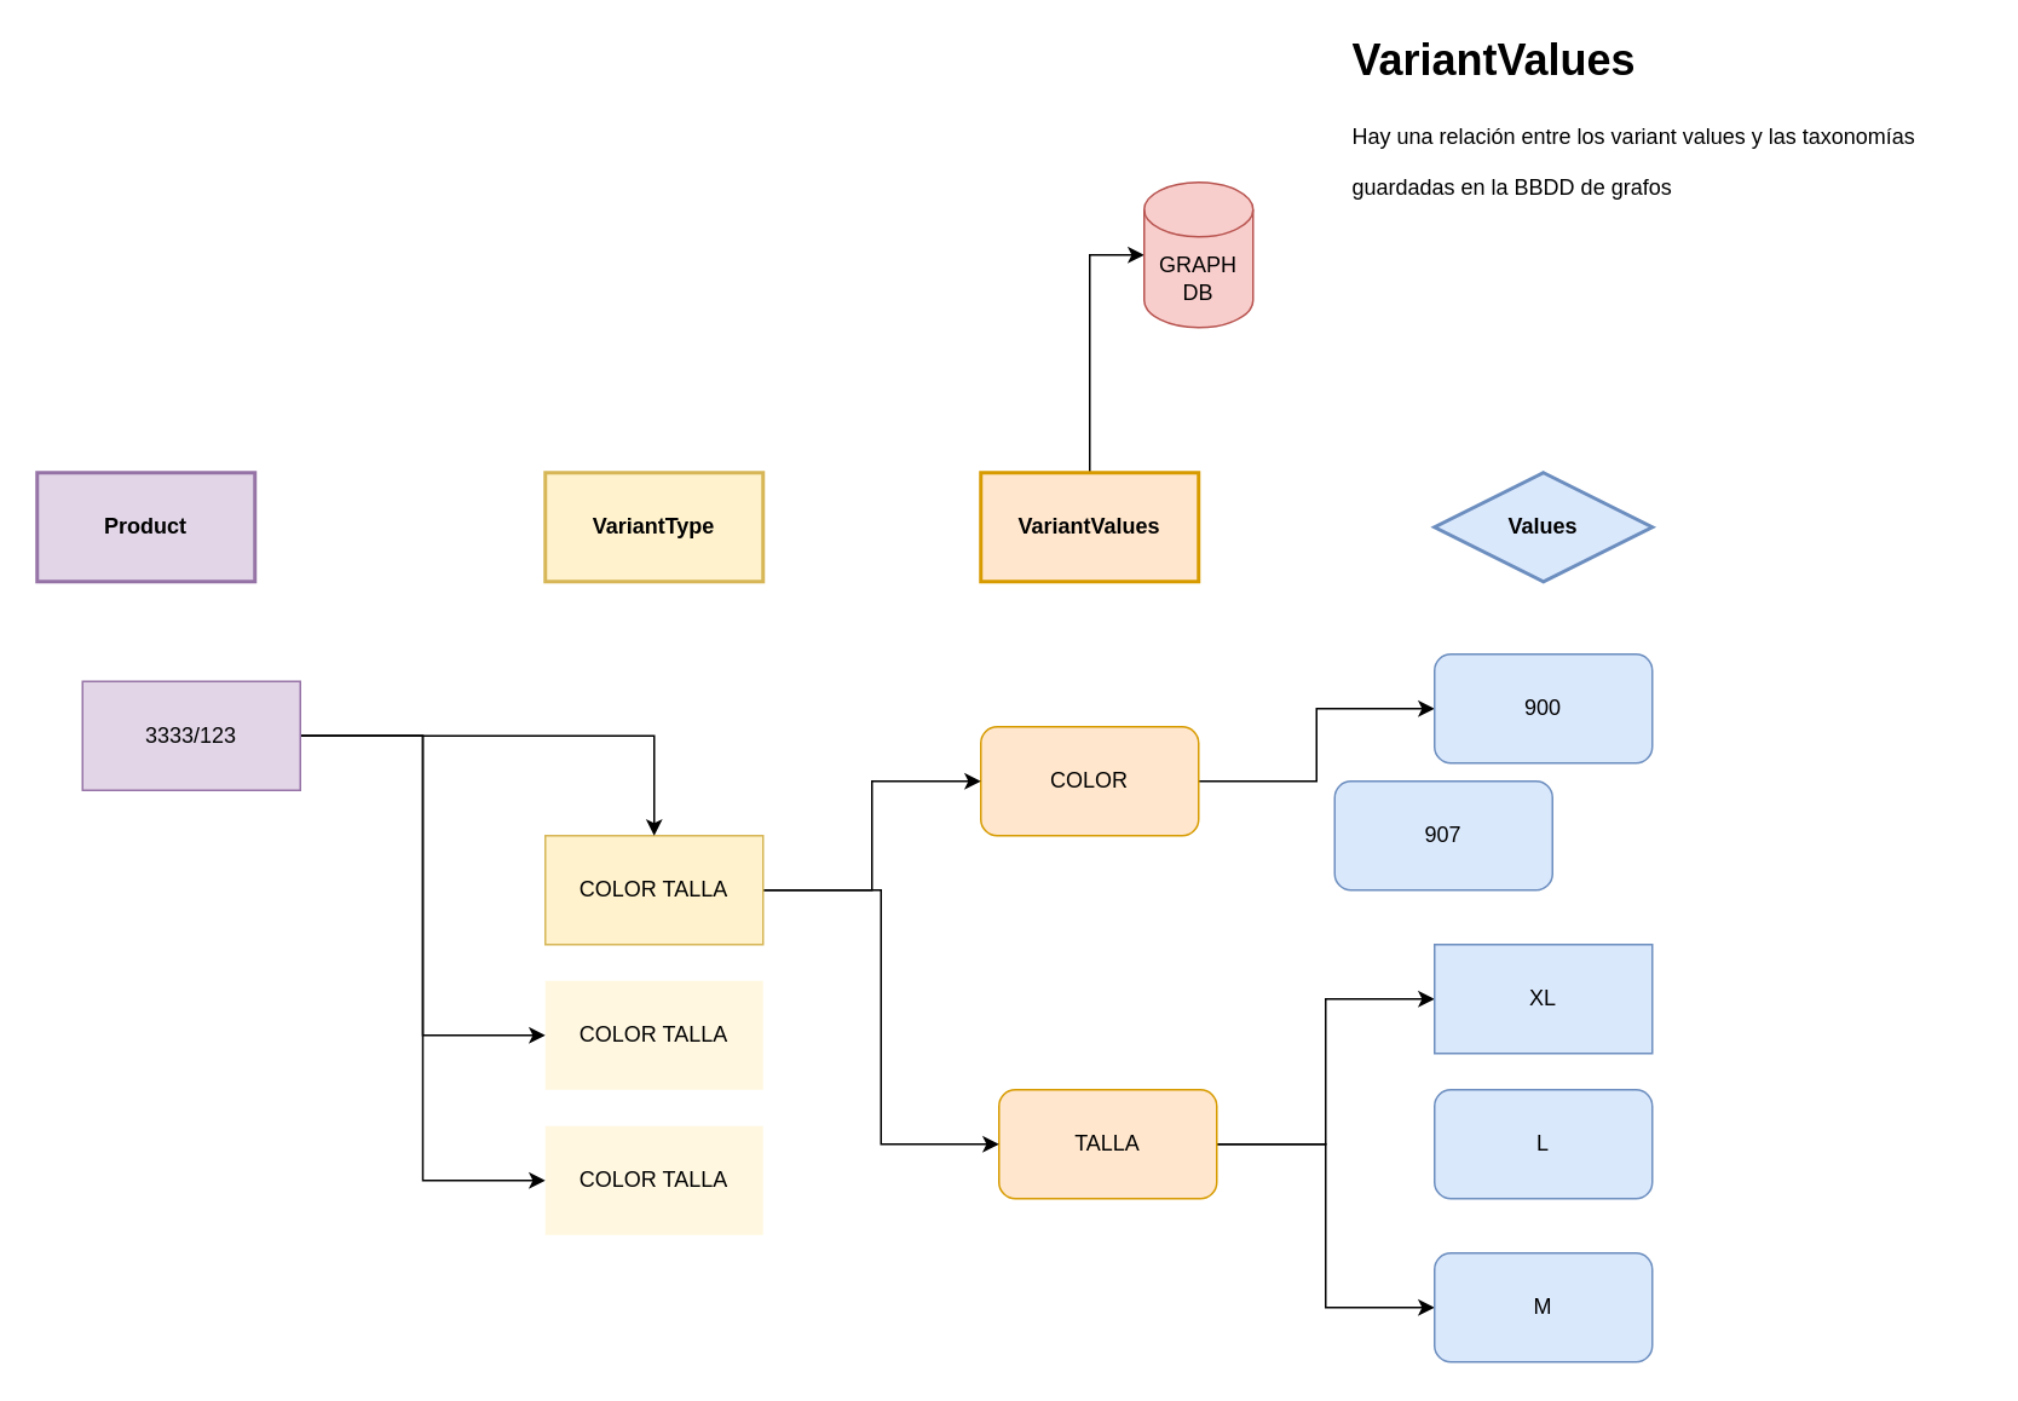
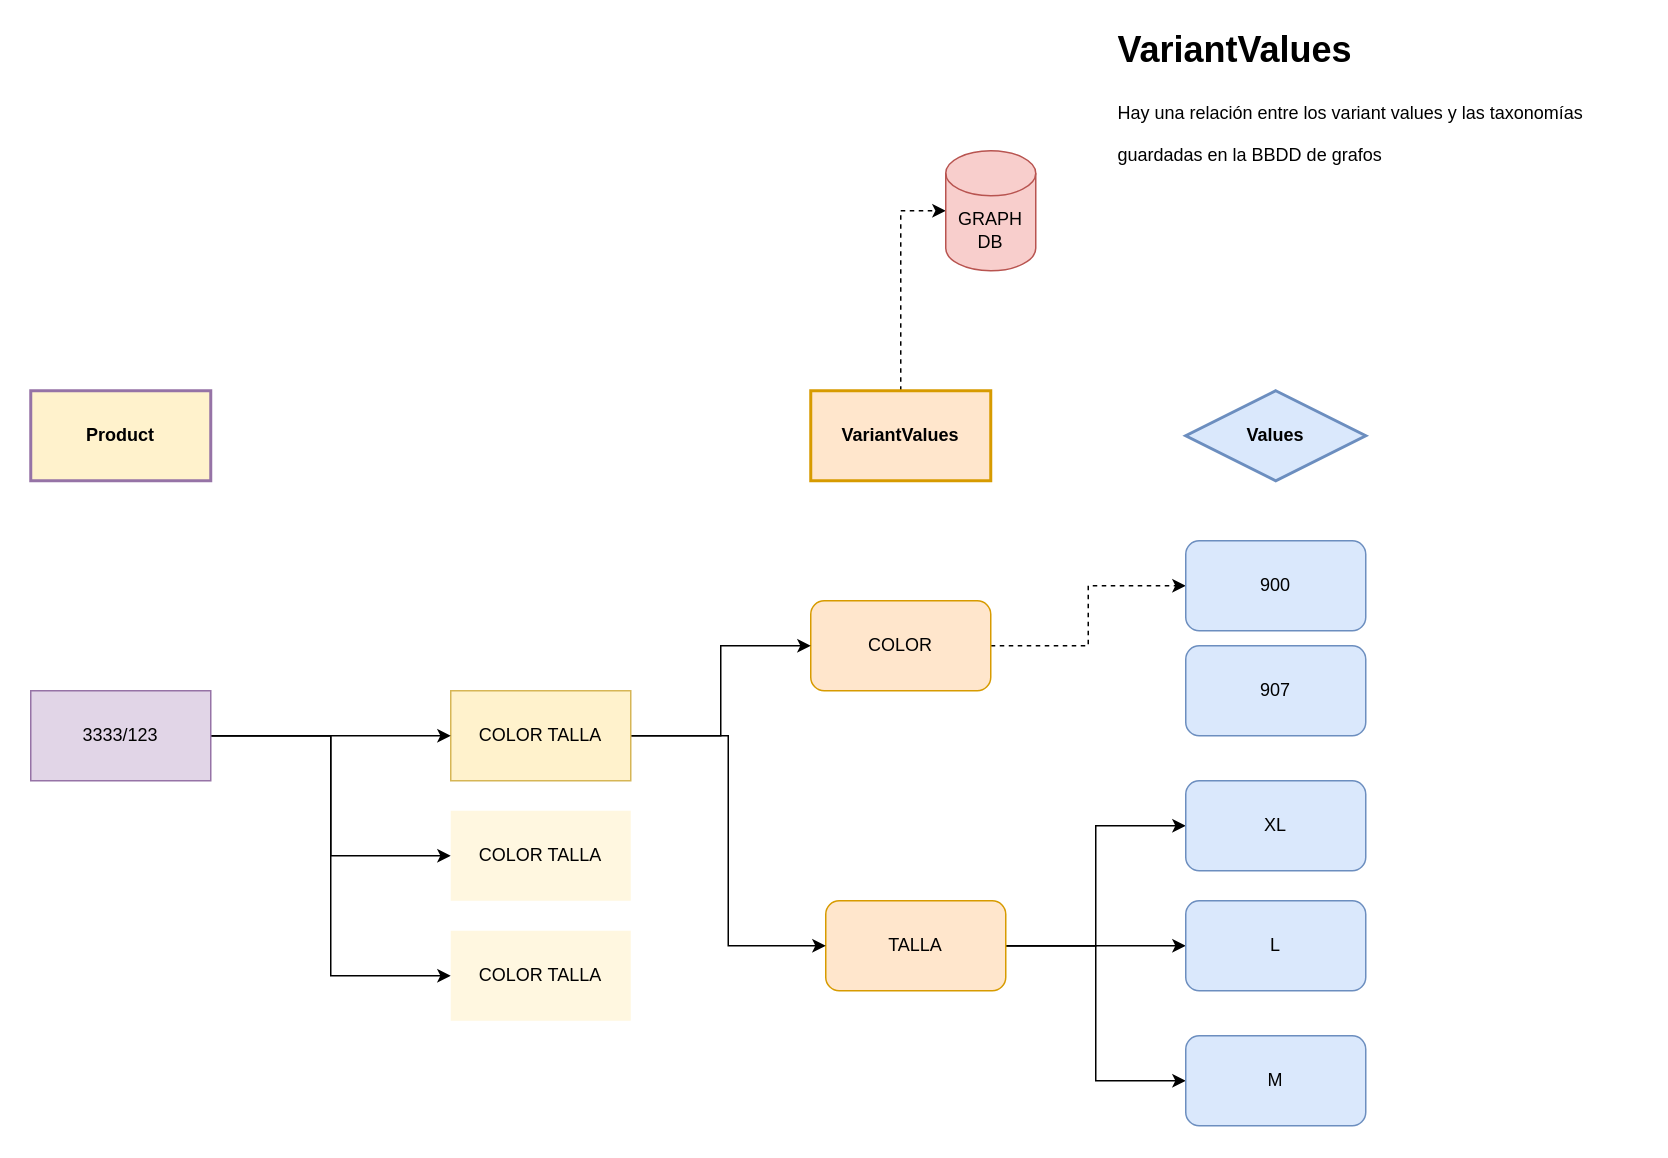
- <mxCell id="2" style="edgeStyle=orthogonalEdgeStyle;rounded=0;orthogonalLoop=1;jettySize=auto;html=1;entryX=0;entryY=0.5;entryDx=0;entryDy=0;entryPerimeter=0;" parent="1" source="3" target="21" edge="1"><mxGeometry relative="1" as="geometry" /></mxCell>
+ <mxCell id="2" style="edgeStyle=orthogonalEdgeStyle;rounded=0;orthogonalLoop=1;jettySize=auto;html=1;entryX=0;entryY=0.5;entryDx=0;entryDy=0;entryPerimeter=0;dashed=1;" parent="1" source="3" target="21" edge="1"><mxGeometry relative="1" as="geometry" /></mxCell>
- <mxCell id="22" value="Product" style="rounded=0;whiteSpace=wrap;html=1;fillColor=#e1d5e7;strokeColor=#9673a6;fontStyle=1;strokeWidth=2;" parent="1" vertex="1"><mxGeometry x="20" y="260" width="120" height="60" as="geometry" /></mxCell>
+ <mxCell id="22" value="Product" style="rounded=0;whiteSpace=wrap;html=1;fillColor=#fff2cc;strokeColor=#9673a6;fontStyle=1;strokeWidth=2;" parent="1" vertex="1"><mxGeometry x="20" y="260" width="120" height="60" as="geometry" /></mxCell>
- <mxCell id="16" value="VariantType" style="rounded=0;whiteSpace=wrap;html=1;fillColor=#fff2cc;strokeColor=#d6b656;fontStyle=1;strokeWidth=2;" parent="1" vertex="1"><mxGeometry x="300" y="260" width="120" height="60" as="geometry" /></mxCell>
- <mxCell id="26" value="3333/123" style="rounded=0;whiteSpace=wrap;html=1;fillColor=#e1d5e7;strokeColor=#9673a6;" parent="1" vertex="1"><mxGeometry x="45" y="375" width="120" height="60" as="geometry" /></mxCell>
+ <mxCell id="26" value="3333/123" style="rounded=0;whiteSpace=wrap;html=1;fillColor=#e1d5e7;strokeColor=#9673a6;" parent="1" vertex="1"><mxGeometry x="20" y="460" width="120" height="60" as="geometry" /></mxCell>
- <mxCell id="4" style="edgeStyle=orthogonalEdgeStyle;rounded=0;orthogonalLoop=1;jettySize=auto;html=1;entryX=0;entryY=0.5;entryDx=0;entryDy=0;" parent="1" source="5" target="11" edge="1"><mxGeometry relative="1" as="geometry" /></mxCell>
+ <mxCell id="4" style="edgeStyle=orthogonalEdgeStyle;rounded=0;orthogonalLoop=1;jettySize=auto;html=1;entryX=0;entryY=0.5;entryDx=0;entryDy=0;dashed=1;" parent="1" source="5" target="11" edge="1"><mxGeometry relative="1" as="geometry" /></mxCell>
- <mxCell id="12" value="907" style="rounded=1;whiteSpace=wrap;html=1;fillColor=#dae8fc;strokeColor=#6c8ebf;" parent="1" vertex="1"><mxGeometry x="735" y="430" width="120" height="60" as="geometry" /></mxCell>
+ <mxCell id="12" value="907" style="rounded=1;whiteSpace=wrap;html=1;fillColor=#dae8fc;strokeColor=#6c8ebf;" parent="1" vertex="1"><mxGeometry x="790" y="430" width="120" height="60" as="geometry" /></mxCell>
- <mxCell id="13" value="XL" style="whiteSpace=wrap;html=1;fillColor=#dae8fc;strokeColor=#6c8ebf;rounded=0;" parent="1" vertex="1"><mxGeometry x="790" y="520" width="120" height="60" as="geometry" /></mxCell>
+ <mxCell id="13" value="XL" style="rounded=1;whiteSpace=wrap;html=1;fillColor=#dae8fc;strokeColor=#6c8ebf;" parent="1" vertex="1"><mxGeometry x="790" y="520" width="120" height="60" as="geometry" /></mxCell>
+ <mxCell id="6" style="edgeStyle=orthogonalEdgeStyle;rounded=0;orthogonalLoop=1;jettySize=auto;html=1;entryX=0;entryY=0.5;entryDx=0;entryDy=0;" parent="1" source="9" target="14" edge="1"><mxGeometry relative="1" as="geometry" /></mxCell>
